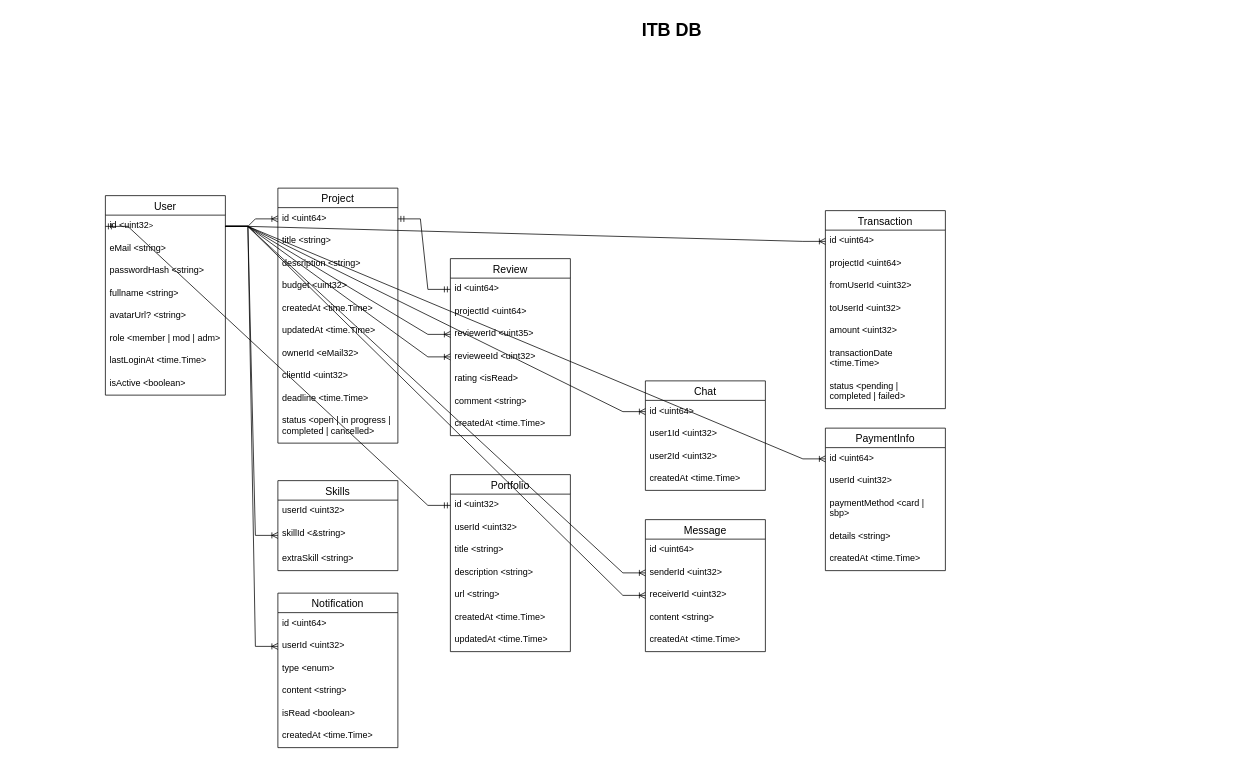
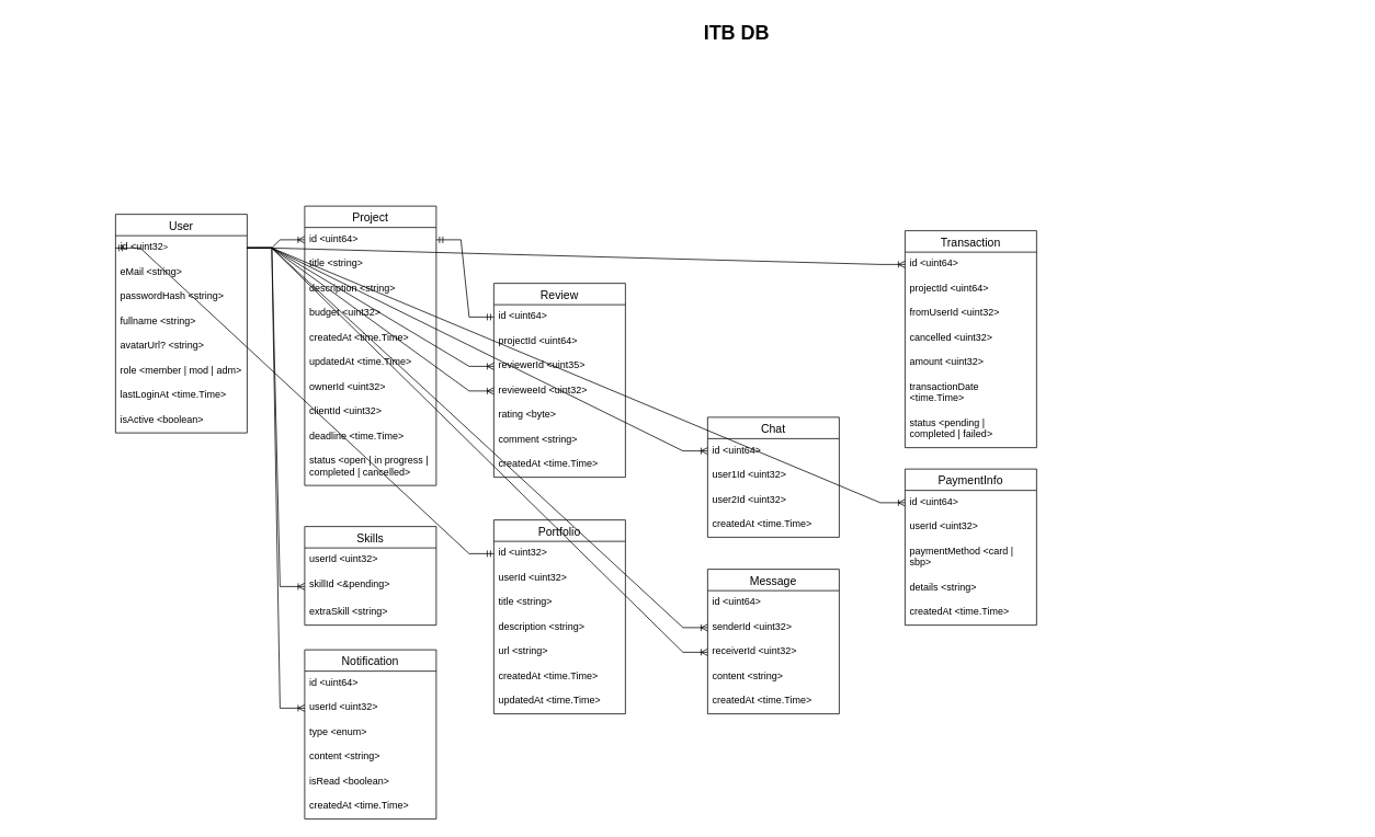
- <mxCell id="41" value="toUserId &amp;lt;uint32&amp;gt;" style="text;strokeColor=none;fillColor=none;spacingLeft=4;spacingRight=4;overflow=hidden;rotatable=0;points=[[0,0.5],[1,0.5]];portConstraint=eastwest;fontSize=12;whiteSpace=wrap;html=1;" parent="37" vertex="1"><mxGeometry y="116" width="160" height="30" as="geometry" /></mxCell>
+ <mxCell id="41" value="cancelled &amp;lt;uint32&amp;gt;" style="text;strokeColor=none;fillColor=none;spacingLeft=4;spacingRight=4;overflow=hidden;rotatable=0;points=[[0,0.5],[1,0.5]];portConstraint=eastwest;fontSize=12;whiteSpace=wrap;html=1;" parent="37" vertex="1"><mxGeometry y="116" width="160" height="30" as="geometry" /></mxCell>
- <mxCell id="19" value="ownerId &amp;lt;eMail32&amp;gt;" style="text;strokeColor=none;fillColor=none;spacingLeft=4;spacingRight=4;overflow=hidden;rotatable=0;points=[[0,0.5],[1,0.5]];portConstraint=eastwest;fontSize=12;whiteSpace=wrap;html=1;" vertex="1" parent="12"><mxGeometry y="206" width="160" height="30" as="geometry" /></mxCell>
+ <mxCell id="19" value="ownerId &amp;lt;uint32&amp;gt;" style="text;strokeColor=none;fillColor=none;spacingLeft=4;spacingRight=4;overflow=hidden;rotatable=0;points=[[0,0.5],[1,0.5]];portConstraint=eastwest;fontSize=12;whiteSpace=wrap;html=1;" vertex="1" parent="12"><mxGeometry y="206" width="160" height="30" as="geometry" /></mxCell>
- <mxCell id="28" value="rating &amp;lt;isRead&amp;gt;" style="text;strokeColor=none;fillColor=none;spacingLeft=4;spacingRight=4;overflow=hidden;rotatable=0;points=[[0,0.5],[1,0.5]];portConstraint=eastwest;fontSize=12;whiteSpace=wrap;html=1;" parent="23" vertex="1"><mxGeometry y="146" width="160" height="30" as="geometry" /></mxCell>
+ <mxCell id="28" value="rating &amp;lt;byte&amp;gt;" style="text;strokeColor=none;fillColor=none;spacingLeft=4;spacingRight=4;overflow=hidden;rotatable=0;points=[[0,0.5],[1,0.5]];portConstraint=eastwest;fontSize=12;whiteSpace=wrap;html=1;" parent="23" vertex="1"><mxGeometry y="146" width="160" height="30" as="geometry" /></mxCell>
- <mxCell id="47" value="skillId &amp;lt;&amp;amp;string&amp;gt;" style="text;strokeColor=none;fillColor=none;spacingLeft=4;spacingRight=4;overflow=hidden;rotatable=0;points=[[0,0.5],[1,0.5]];portConstraint=eastwest;fontSize=12;whiteSpace=wrap;html=1;" parent="45" vertex="1"><mxGeometry y="56" width="160" height="34" as="geometry" /></mxCell>
+ <mxCell id="47" value="skillId &amp;lt;&amp;amp;pending&amp;gt;" style="text;strokeColor=none;fillColor=none;spacingLeft=4;spacingRight=4;overflow=hidden;rotatable=0;points=[[0,0.5],[1,0.5]];portConstraint=eastwest;fontSize=12;whiteSpace=wrap;html=1;" parent="45" vertex="1"><mxGeometry y="56" width="160" height="34" as="geometry" /></mxCell>
